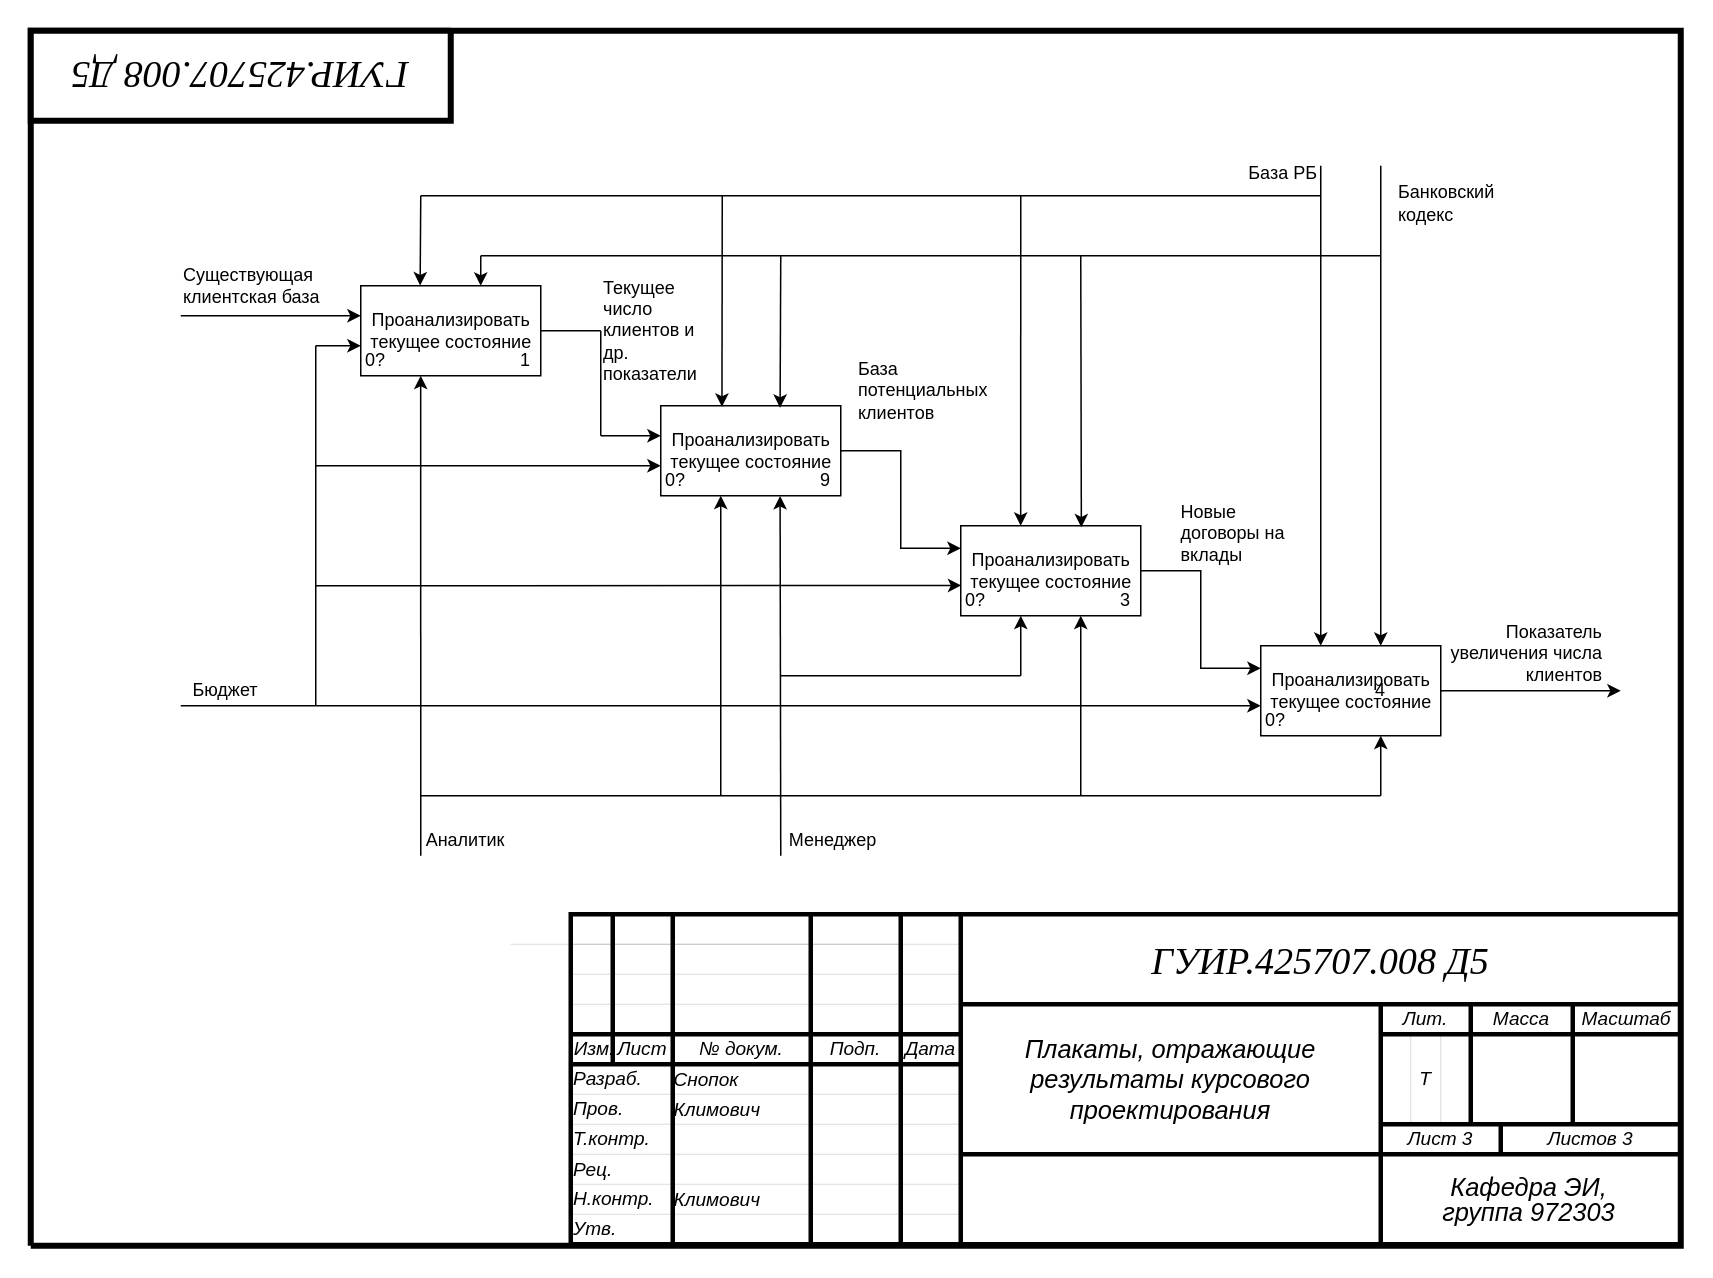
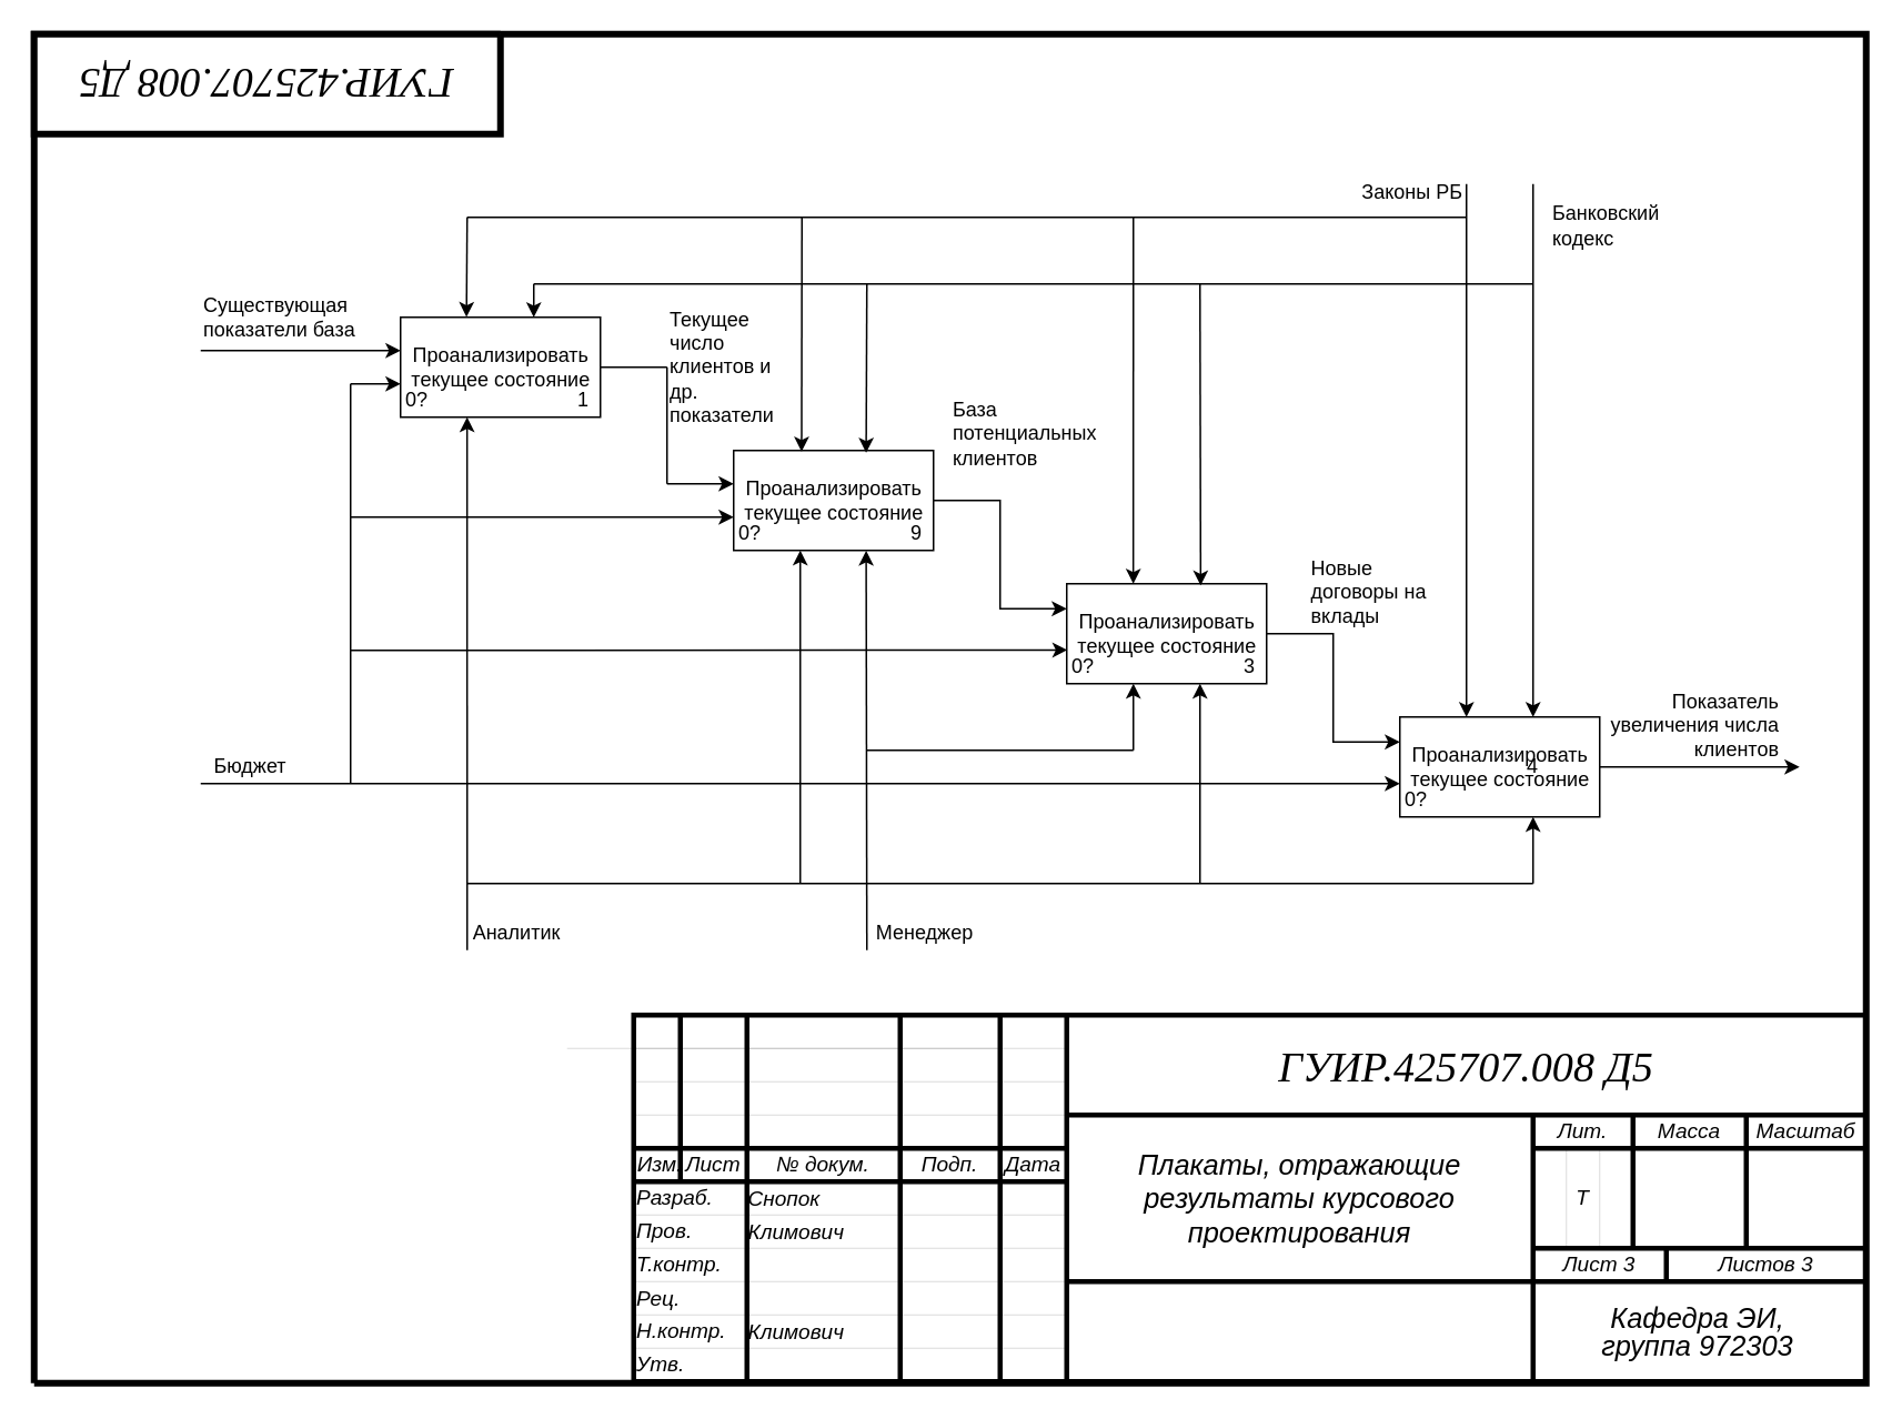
- <mxCell id="27" value="База РБ" style="text;html=1;strokeColor=none;fillColor=none;align=right;verticalAlign=middle;whiteSpace=wrap;rounded=0;" vertex="1" parent="1"><mxGeometry x="810" y="100" width="70" height="30" as="geometry" /></mxCell>
+ <mxCell id="27" value="Законы РБ" style="text;html=1;strokeColor=none;fillColor=none;align=right;verticalAlign=middle;whiteSpace=wrap;rounded=0;" vertex="1" parent="1"><mxGeometry x="810" y="100" width="70" height="30" as="geometry" /></mxCell>
- <mxCell id="20" value="Существующая&lt;br&gt;клиентская&amp;nbsp;база" style="text;html=1;strokeColor=none;fillColor=none;align=left;verticalAlign=middle;whiteSpace=wrap;rounded=0;" vertex="1" parent="1"><mxGeometry x="120" y="170" width="120" height="40" as="geometry" /></mxCell>
+ <mxCell id="20" value="Существующая&lt;br&gt;показатели&amp;nbsp;база" style="text;html=1;strokeColor=none;fillColor=none;align=left;verticalAlign=middle;whiteSpace=wrap;rounded=0;" vertex="1" parent="1"><mxGeometry x="120" y="170" width="120" height="40" as="geometry" /></mxCell>
